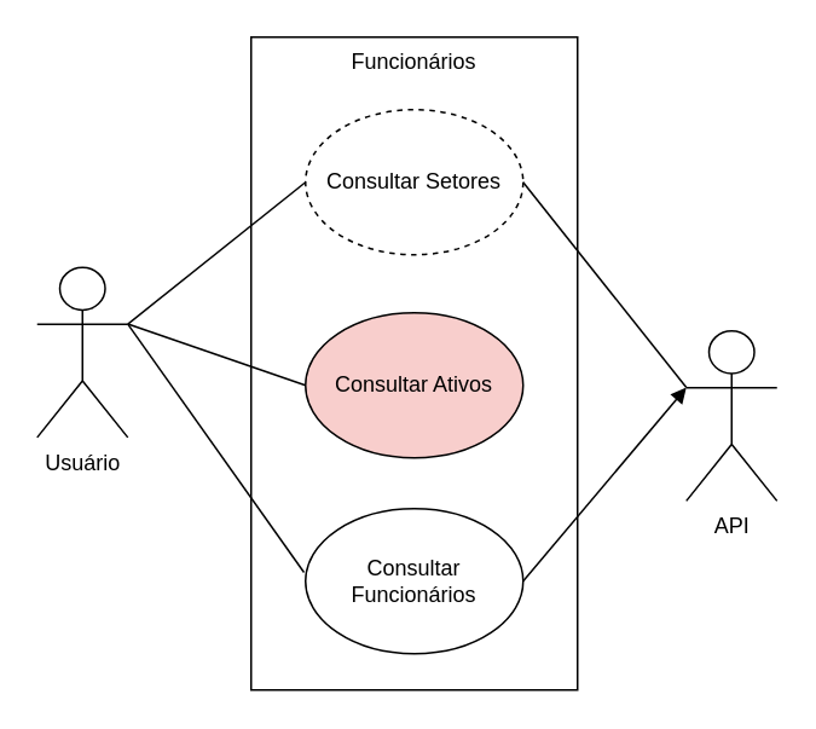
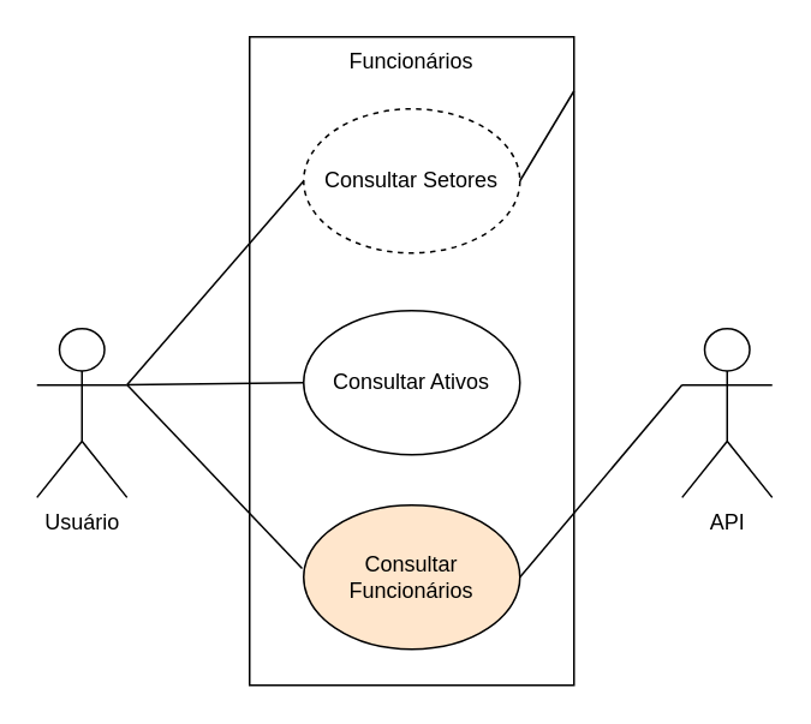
- <mxCell id="12" value="" style="endArrow=none;html=1;exitX=1;exitY=0.5;exitDx=0;exitDy=0;entryX=0;entryY=0.333;entryDx=0;entryDy=0;entryPerimeter=0;" edge="1" parent="1" source="5" target="4"><mxGeometry width="50" height="50" relative="1" as="geometry"><mxPoint x="286" y="250" as="sourcePoint" /><mxPoint x="376" y="200" as="targetPoint" /></mxGeometry></mxCell>
+ <mxCell id="12" value="" style="endArrow=none;html=1;exitX=1;exitY=0.5;exitDx=0;exitDy=0;" edge="1" parent="1" source="5" target="3"><mxGeometry width="50" height="50" relative="1" as="geometry"><mxPoint x="286" y="250" as="sourcePoint" /><mxPoint x="376" y="200" as="targetPoint" /></mxGeometry></mxCell>
- <mxCell id="2" value="Usuário" style="shape=umlActor;verticalLabelPosition=bottom;verticalAlign=top;html=1;outlineConnect=0;" vertex="1" parent="1"><mxGeometry x="20" y="147" width="50" height="93.75" as="geometry" /></mxCell>
+ <mxCell id="2" value="Usuário" style="shape=umlActor;verticalLabelPosition=bottom;verticalAlign=top;html=1;outlineConnect=0;" vertex="1" parent="1"><mxGeometry x="20" y="182" width="50" height="93.75" as="geometry" /></mxCell>
- <mxCell id="6" value="Consultar Ativos" style="ellipse;whiteSpace=wrap;html=1;fillColor=#f8cecc;" vertex="1" parent="1"><mxGeometry x="168" y="172" width="120" height="80" as="geometry" /></mxCell>
+ <mxCell id="6" value="Consultar Ativos" style="ellipse;whiteSpace=wrap;html=1;" vertex="1" parent="1"><mxGeometry x="168" y="172" width="120" height="80" as="geometry" /></mxCell>
- <mxCell id="11" value="" style="endArrow=block;html=1;exitX=1;exitY=0.5;exitDx=0;exitDy=0;entryX=0;entryY=0.333;entryDx=0;entryDy=0;entryPerimeter=0;" edge="1" parent="1" source="7" target="4"><mxGeometry width="50" height="50" relative="1" as="geometry"><mxPoint x="286" y="250" as="sourcePoint" /><mxPoint x="336" y="200" as="targetPoint" /></mxGeometry></mxCell>
+ <mxCell id="11" value="" style="endArrow=none;html=1;exitX=1;exitY=0.5;exitDx=0;exitDy=0;entryX=0;entryY=0.333;entryDx=0;entryDy=0;entryPerimeter=0;" edge="1" parent="1" source="7" target="4"><mxGeometry width="50" height="50" relative="1" as="geometry"><mxPoint x="286" y="250" as="sourcePoint" /><mxPoint x="336" y="200" as="targetPoint" /></mxGeometry></mxCell>
- <mxCell id="7" value="Consultar Funcionários" style="ellipse;whiteSpace=wrap;html=1;" vertex="1" parent="1"><mxGeometry x="168" y="280" width="120" height="80" as="geometry" /></mxCell>
+ <mxCell id="7" value="Consultar Funcionários" style="ellipse;whiteSpace=wrap;html=1;fillColor=#ffe6cc;" vertex="1" parent="1"><mxGeometry x="168" y="280" width="120" height="80" as="geometry" /></mxCell>
